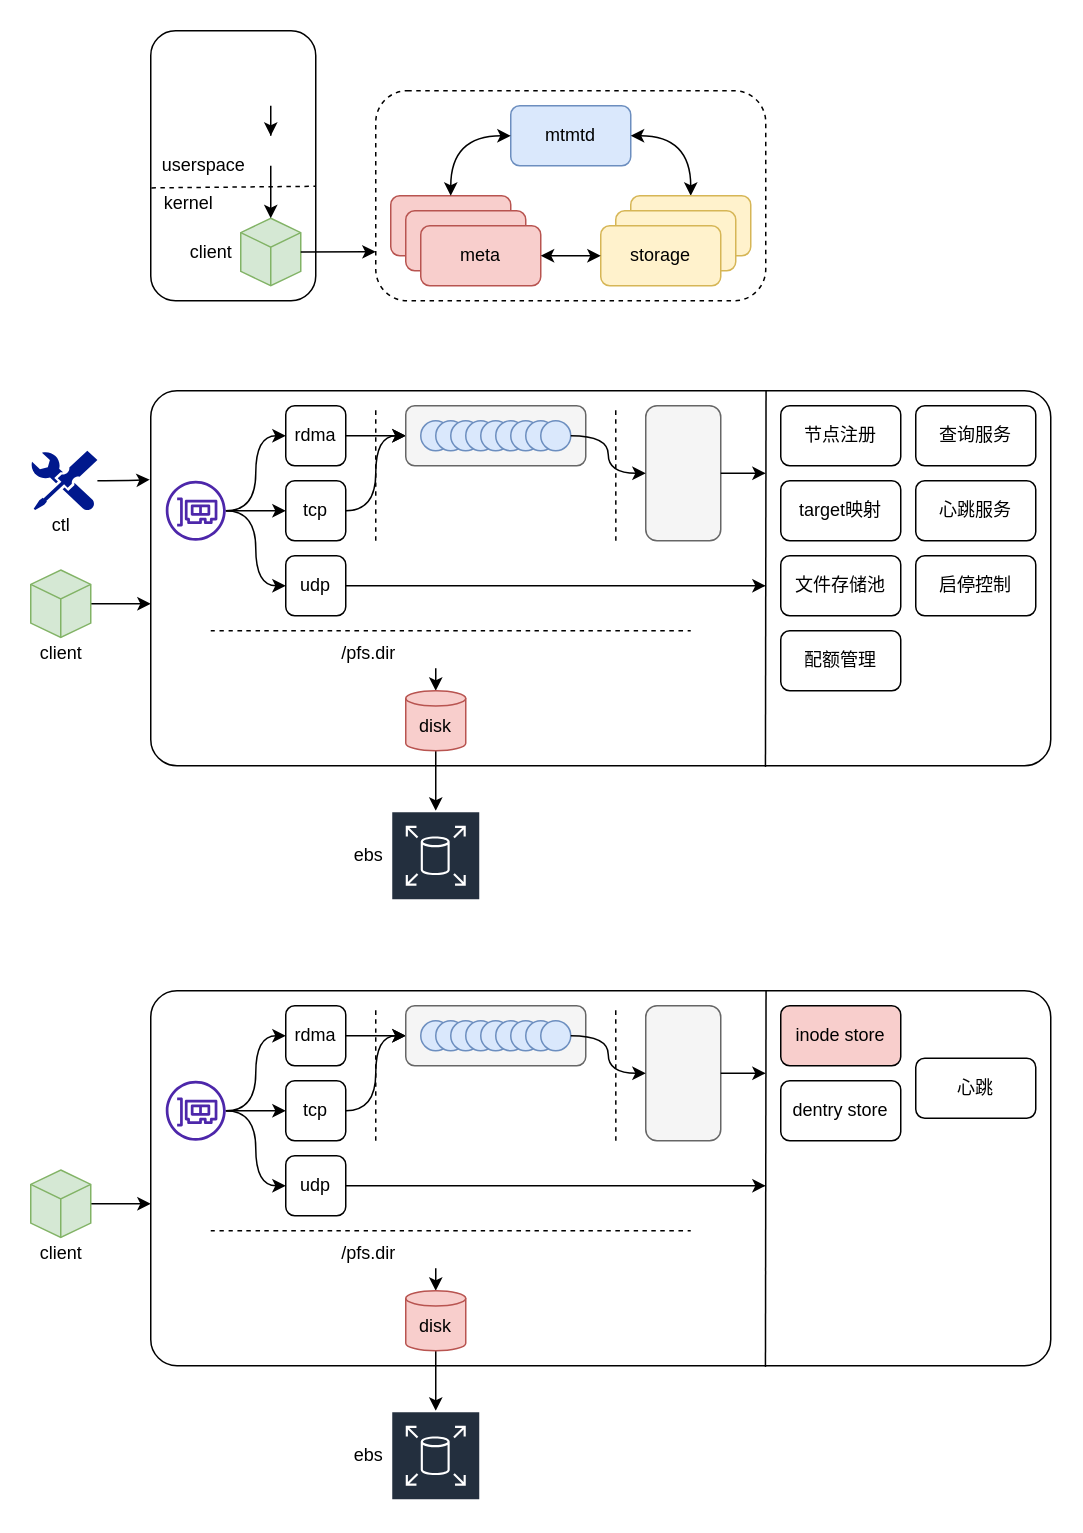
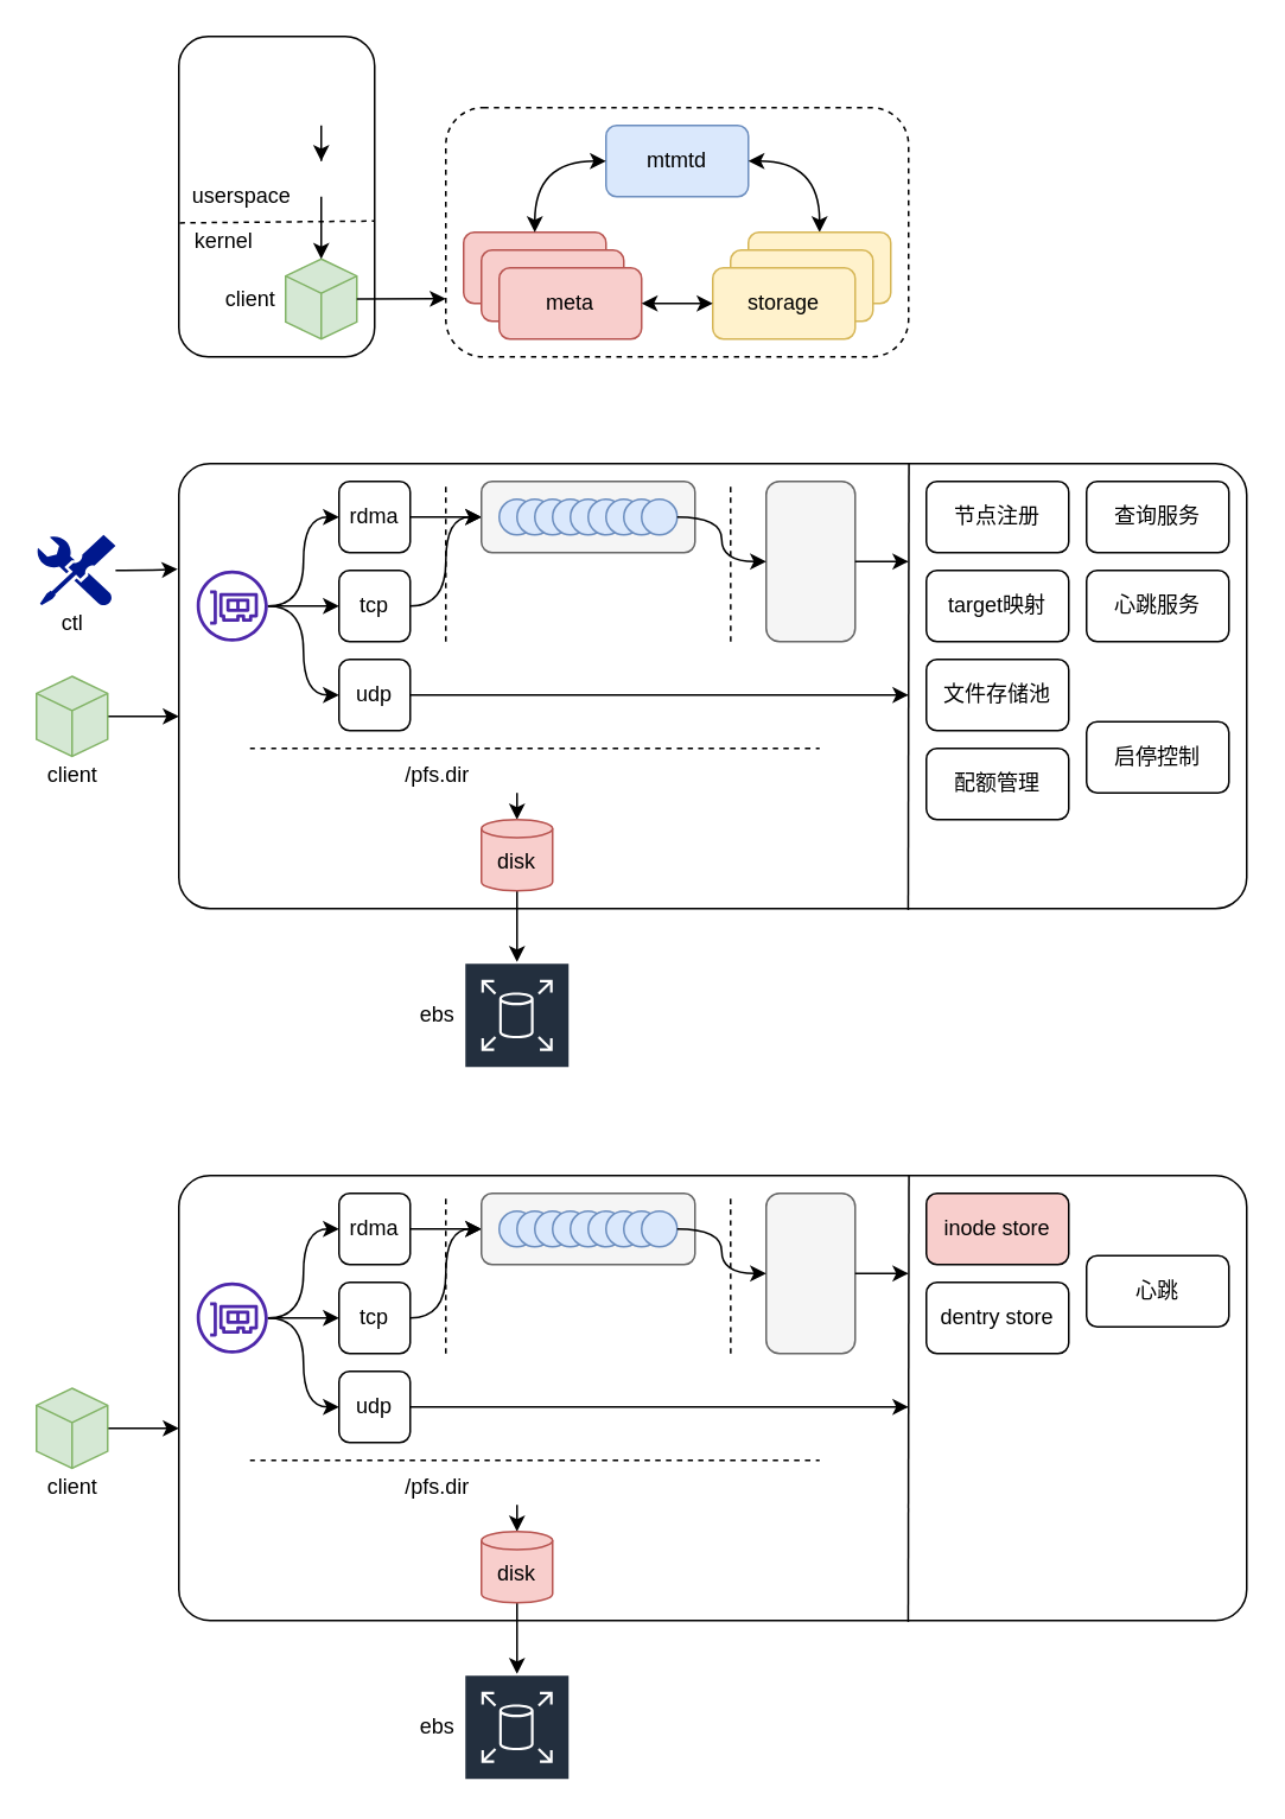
- <mxCell id="63" value="启停控制" style="rounded=1;whiteSpace=wrap;html=1;" vertex="1" parent="1"><mxGeometry x="610" y="370" width="80" height="40" as="geometry" /></mxCell>
+ <mxCell id="63" value="启停控制" style="rounded=1;whiteSpace=wrap;html=1;" vertex="1" parent="1"><mxGeometry x="610" y="405" width="80" height="40" as="geometry" /></mxCell>
